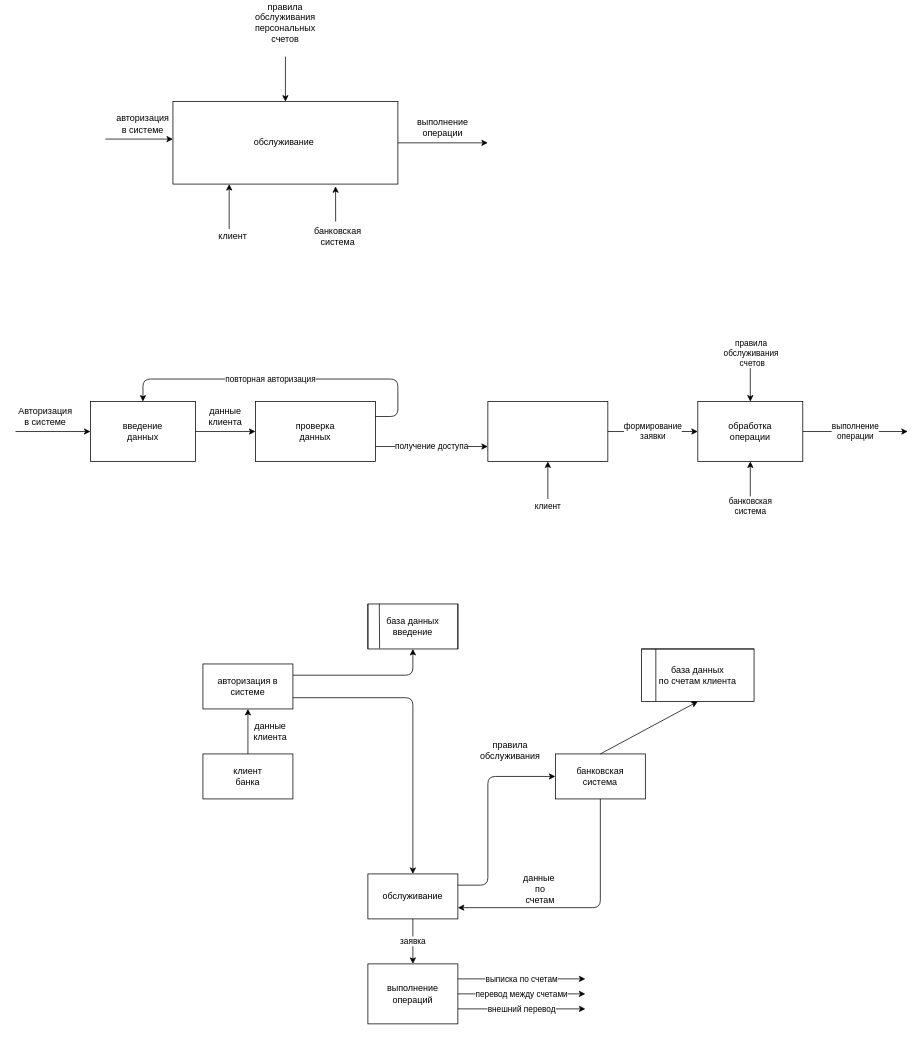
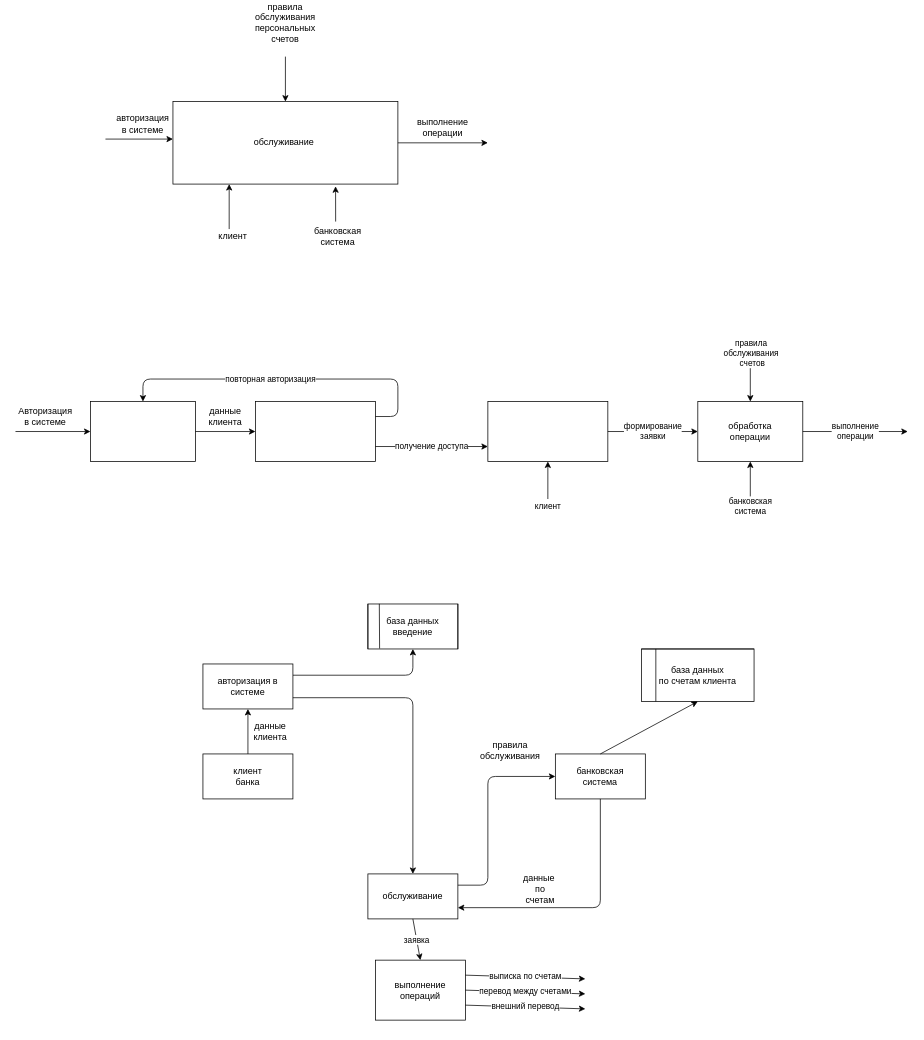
- <mxCell id="28" value="введение данных" style="text;html=1;strokeColor=none;fillColor=none;align=center;verticalAlign=middle;whiteSpace=wrap;rounded=0;" vertex="1" parent="1"><mxGeometry x="170" y="565" width="40" height="20" as="geometry" /></mxCell>
- <mxCell id="30" value="проверка данных" style="text;html=1;strokeColor=none;fillColor=none;align=center;verticalAlign=middle;whiteSpace=wrap;rounded=0;" vertex="1" parent="1"><mxGeometry x="400" y="565" width="40" height="20" as="geometry" /></mxCell>
- <mxCell id="53" value="выполнение операций" style="rounded=0;whiteSpace=wrap;html=1;" vertex="1" parent="1"><mxGeometry x="490" y="1285" width="120" height="80" as="geometry" /></mxCell>
+ <mxCell id="53" value="выполнение операций" style="rounded=0;whiteSpace=wrap;html=1;" vertex="1" parent="1"><mxGeometry x="500" y="1280" width="120" height="80" as="geometry" /></mxCell>
